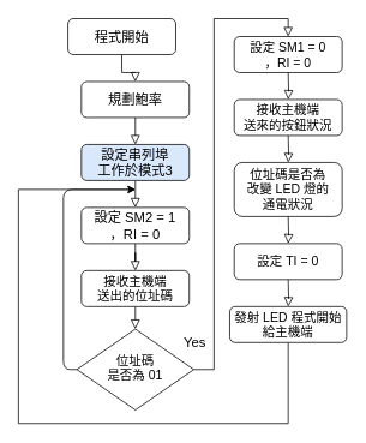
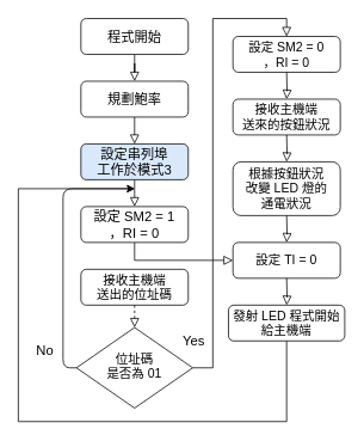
- <mxCell id="3" value="程式開始" style="rounded=1;whiteSpace=wrap;html=1;fontSize=15;glass=0;strokeWidth=1;shadow=0;" parent="1" vertex="1"><mxGeometry x="75" y="20" width="120" height="40" as="geometry" /></mxCell>
+ <mxCell id="3" value="程式開始" style="rounded=1;whiteSpace=wrap;html=1;fontSize=15;glass=0;strokeWidth=1;shadow=0;" parent="1" vertex="1"><mxGeometry x="90" y="20" width="120" height="40" as="geometry" /></mxCell>
- <mxCell id="15" value="&lt;span style=&quot;font-size: 14px&quot;&gt;設定 SM1 = 0&lt;/span&gt;&lt;br style=&quot;font-size: 14px&quot;&gt;&lt;span style=&quot;font-size: 14px&quot;&gt;，RI = 0&lt;/span&gt;" style="rounded=1;whiteSpace=wrap;html=1;fontSize=14;glass=0;strokeWidth=1;shadow=0;" vertex="1" parent="1"><mxGeometry x="260" y="40" width="120" height="40" as="geometry" /></mxCell>
+ <mxCell id="15" value="&lt;span style=&quot;font-size: 14px&quot;&gt;設定 SM2 = 0&lt;/span&gt;&lt;br style=&quot;font-size: 14px&quot;&gt;&lt;span style=&quot;font-size: 14px&quot;&gt;，RI = 0&lt;/span&gt;" style="rounded=1;whiteSpace=wrap;html=1;fontSize=14;glass=0;strokeWidth=1;shadow=0;" vertex="1" parent="1"><mxGeometry x="260" y="40" width="120" height="40" as="geometry" /></mxCell>
- <mxCell id="20" value="位址碼是否為&lt;br&gt;改變 LED 燈的&lt;br&gt;通電狀況" style="rounded=1;whiteSpace=wrap;html=1;fontSize=14;glass=0;strokeWidth=1;shadow=0;" vertex="1" parent="1"><mxGeometry x="260" y="180" width="120" height="60" as="geometry" /></mxCell>
+ <mxCell id="20" value="根據按鈕狀況&lt;br&gt;改變 LED 燈的&lt;br&gt;通電狀況" style="rounded=1;whiteSpace=wrap;html=1;fontSize=14;glass=0;strokeWidth=1;shadow=0;" vertex="1" parent="1"><mxGeometry x="260" y="180" width="120" height="60" as="geometry" /></mxCell>
- <mxCell id="6" value="" style="rounded=0;html=1;jettySize=auto;orthogonalLoop=1;fontSize=11;endArrow=block;endFill=0;endSize=8;strokeWidth=1;shadow=0;labelBackgroundColor=none;edgeStyle=orthogonalEdgeStyle;exitX=0.5;exitY=1;exitDx=0;exitDy=0;" parent="1" source="13" target="7" edge="1"><mxGeometry x="0.333" y="20" relative="1" as="geometry"><mxPoint as="offset" /><mxPoint x="151.25" y="430" as="sourcePoint" /></mxGeometry></mxCell>
+ <mxCell id="6" value="" style="rounded=0;html=1;jettySize=auto;orthogonalLoop=1;fontSize=11;endArrow=block;endFill=0;endSize=8;strokeWidth=1;shadow=0;labelBackgroundColor=none;edgeStyle=orthogonalEdgeStyle;exitX=0.5;exitY=1;exitDx=0;exitDy=0;" parent="1" source="13" target="22" edge="1"><mxGeometry x="0.333" y="20" relative="1" as="geometry"><mxPoint as="offset" /><mxPoint x="151.25" y="430" as="sourcePoint" /></mxGeometry></mxCell>
- <mxCell id="14" value="" style="rounded=0;html=1;jettySize=auto;orthogonalLoop=1;fontSize=11;endArrow=block;endFill=0;endSize=8;strokeWidth=1;shadow=0;labelBackgroundColor=none;edgeStyle=orthogonalEdgeStyle;exitX=0.5;exitY=1;exitDx=0;exitDy=0;entryX=0.5;entryY=0;entryDx=0;entryDy=0;" edge="1" parent="1" source="7" target="5"><mxGeometry x="0.333" y="20" relative="1" as="geometry"><mxPoint as="offset" /><mxPoint x="149.5" y="340" as="sourcePoint" /><mxPoint x="149.5" y="370" as="targetPoint" /></mxGeometry></mxCell>
+ <mxCell id="14" value="" style="rounded=0;html=1;jettySize=auto;orthogonalLoop=1;fontSize=11;endArrow=block;endFill=0;endSize=8;strokeWidth=1;shadow=0;labelBackgroundColor=none;edgeStyle=orthogonalEdgeStyle;exitX=0.5;exitY=1;exitDx=0;exitDy=0;entryX=0.5;entryY=0;entryDx=0;entryDy=0;dashed=1;" edge="1" parent="1" source="7" target="5"><mxGeometry x="0.333" y="20" relative="1" as="geometry"><mxPoint as="offset" /><mxPoint x="149.5" y="340" as="sourcePoint" /><mxPoint x="149.5" y="370" as="targetPoint" /></mxGeometry></mxCell>
+ <mxCell id="12" value="No" style="text;html=1;strokeColor=none;fillColor=none;align=center;verticalAlign=middle;whiteSpace=wrap;rounded=0;fontSize=15;" parent="1" vertex="1"><mxGeometry x="30" y="380" width="40" height="20" as="geometry" /></mxCell>
